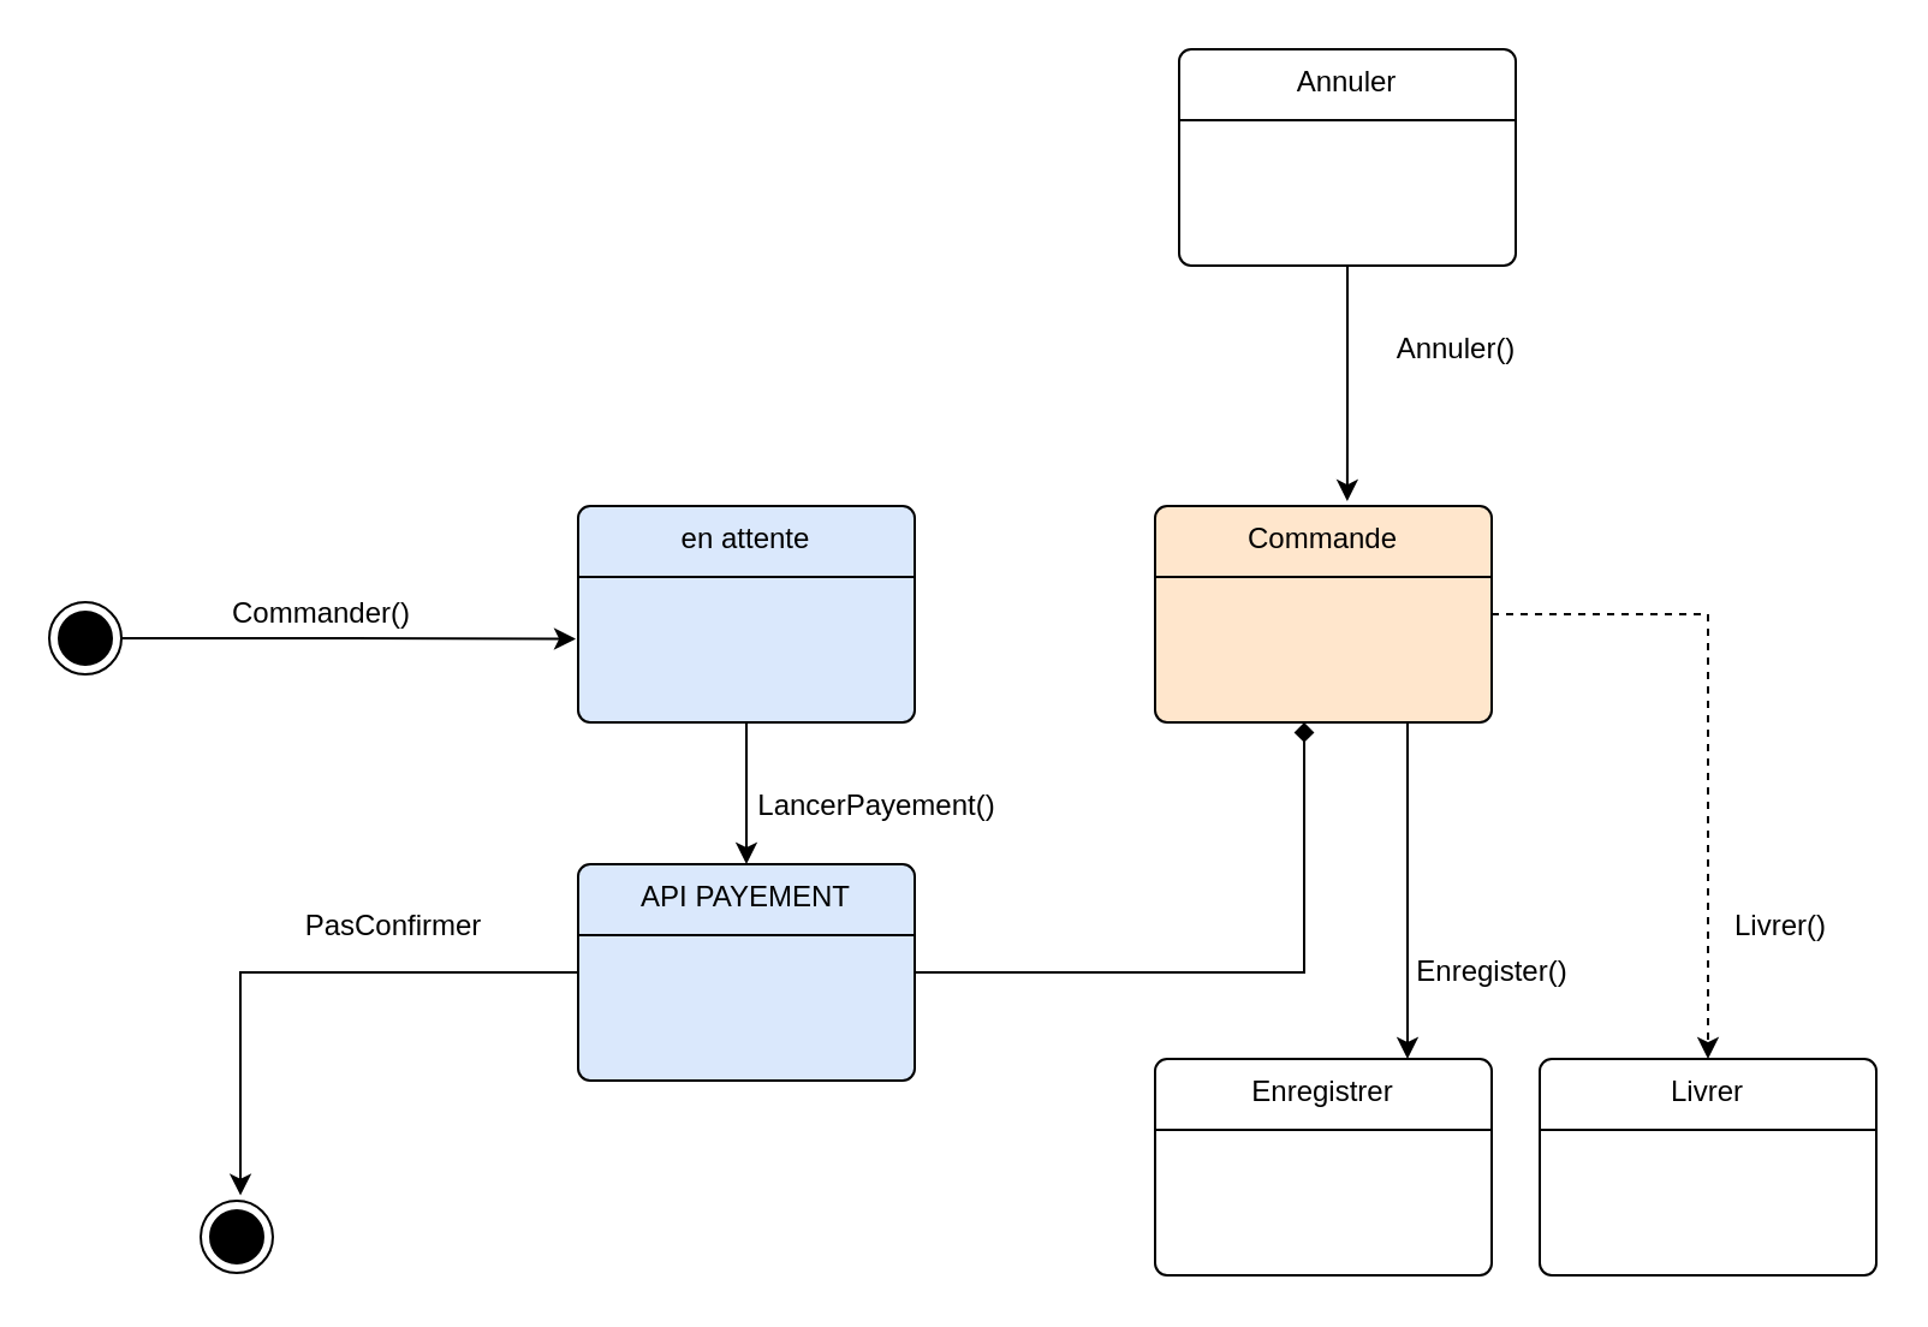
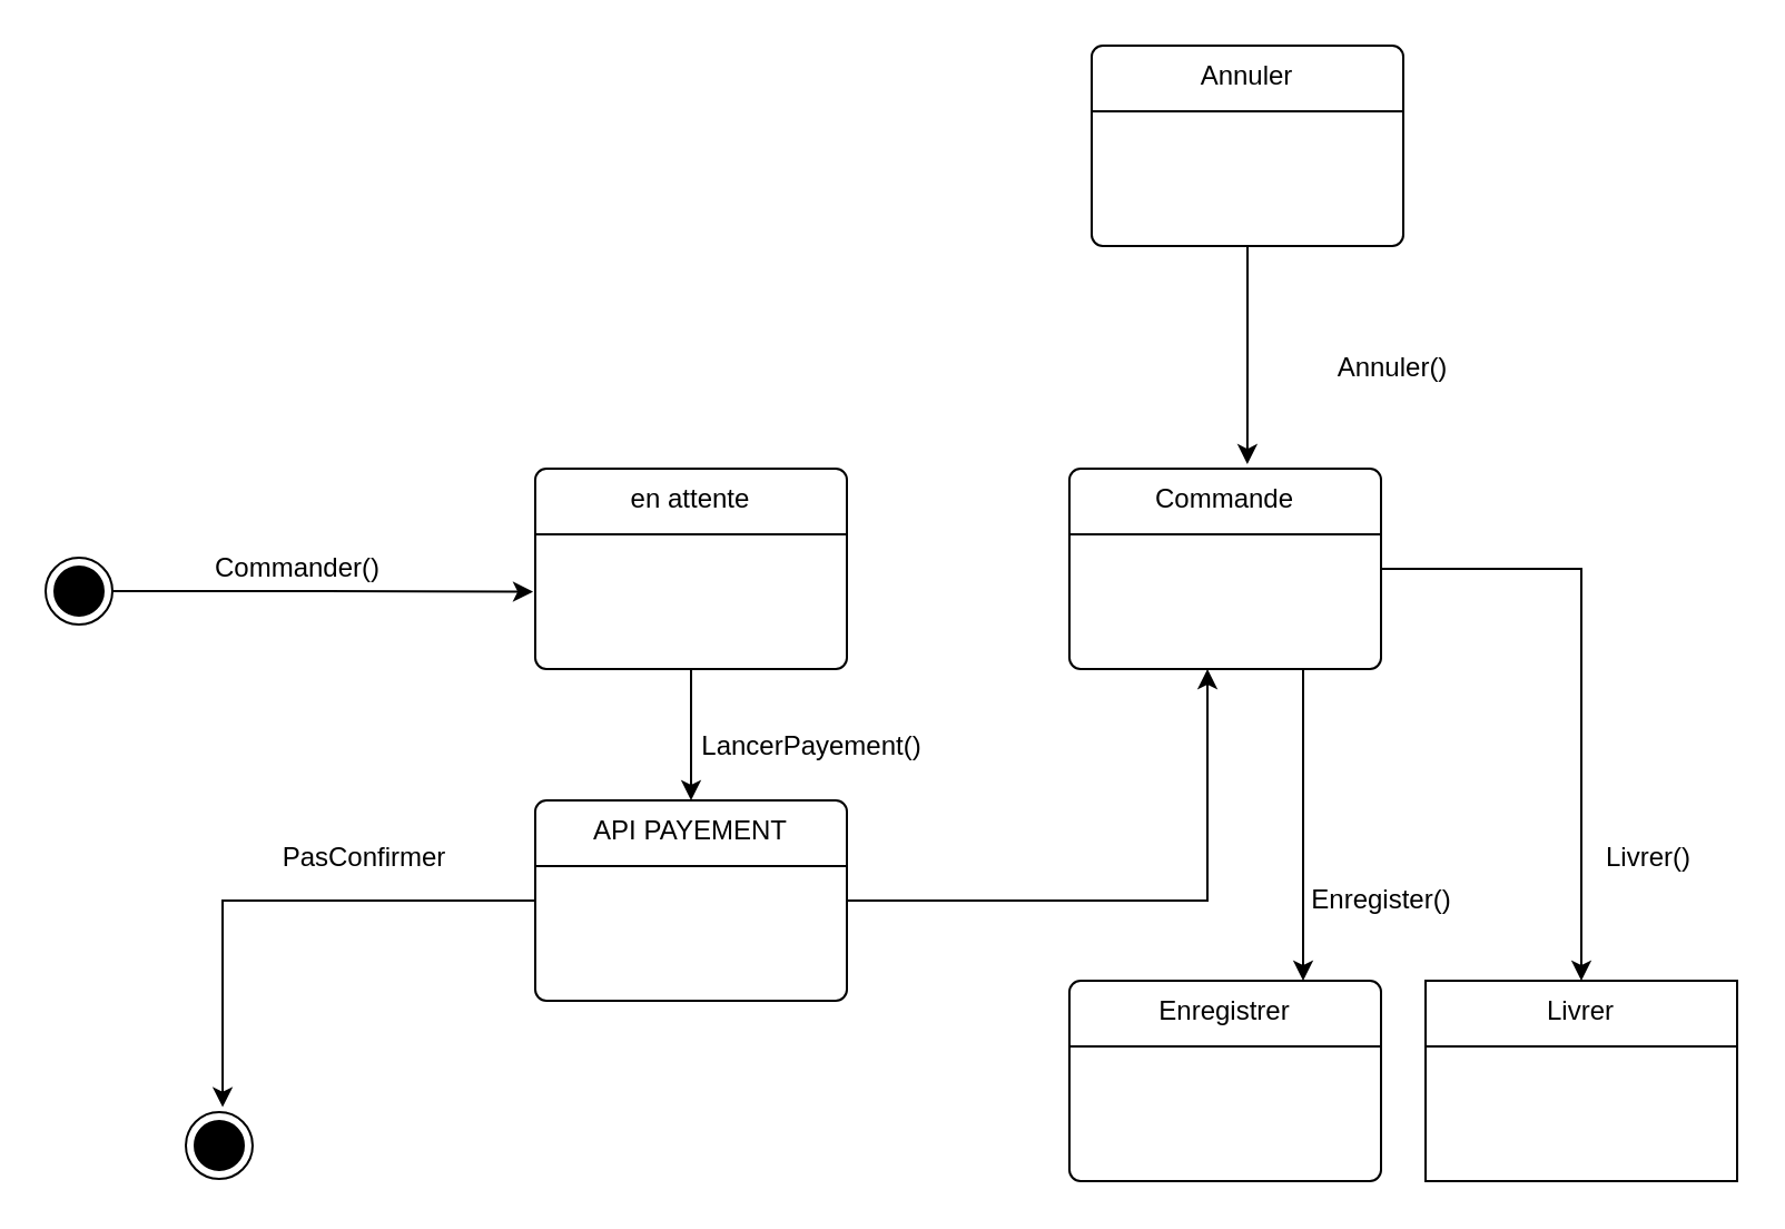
- <mxCell id="34" value="Annuler()" style="text;html=1;align=center;verticalAlign=middle;resizable=0;points=[];autosize=1;strokeColor=none;fillColor=none;" vertex="1" parent="1"><mxGeometry x="570" y="130" width="70" height="30" as="geometry" /></mxCell>
+ <mxCell id="34" value="Annuler()" style="text;html=1;align=center;verticalAlign=middle;resizable=0;points=[];autosize=1;strokeColor=none;fillColor=none;" vertex="1" parent="1"><mxGeometry x="590" y="150" width="70" height="30" as="geometry" /></mxCell>
- <mxCell id="5" value="en attente" style="html=1;align=center;verticalAlign=top;rounded=1;absoluteArcSize=1;arcSize=10;dashed=0;whiteSpace=wrap;fillColor=#dae8fc;" vertex="1" parent="4"><mxGeometry width="140" height="90" as="geometry" /></mxCell>
+ <mxCell id="5" value="en attente" style="html=1;align=center;verticalAlign=top;rounded=1;absoluteArcSize=1;arcSize=10;dashed=0;whiteSpace=wrap;" vertex="1" parent="4"><mxGeometry width="140" height="90" as="geometry" /></mxCell>
- <mxCell id="8" value="Commande" style="html=1;align=center;verticalAlign=top;rounded=1;absoluteArcSize=1;arcSize=10;dashed=0;whiteSpace=wrap;fillColor=#ffe6cc;" vertex="1" parent="7"><mxGeometry width="140" height="90" as="geometry" /></mxCell>
+ <mxCell id="8" value="Commande" style="html=1;align=center;verticalAlign=top;rounded=1;absoluteArcSize=1;arcSize=10;dashed=0;whiteSpace=wrap;" vertex="1" parent="7"><mxGeometry width="140" height="90" as="geometry" /></mxCell>
- <mxCell id="24" style="edgeStyle=orthogonalEdgeStyle;rounded=0;orthogonalLoop=1;jettySize=auto;html=1;exitX=1;exitY=0.5;exitDx=0;exitDy=0;entryX=0.5;entryY=0;entryDx=0;entryDy=0;dashed=1;" edge="1" parent="1" source="8" target="22"><mxGeometry relative="1" as="geometry" /></mxCell>
+ <mxCell id="24" style="edgeStyle=orthogonalEdgeStyle;rounded=0;orthogonalLoop=1;jettySize=auto;html=1;exitX=1;exitY=0.5;exitDx=0;exitDy=0;entryX=0.5;entryY=0;entryDx=0;entryDy=0;" edge="1" parent="1" source="8" target="22"><mxGeometry relative="1" as="geometry" /></mxCell>
- <mxCell id="16" style="edgeStyle=orthogonalEdgeStyle;rounded=0;orthogonalLoop=1;jettySize=auto;html=1;exitX=1;exitY=0.5;exitDx=0;exitDy=0;entryX=0.443;entryY=1;entryDx=0;entryDy=0;entryPerimeter=0;endArrow=diamond;" edge="1" parent="1" source="11" target="8"><mxGeometry relative="1" as="geometry"><mxPoint x="620" y="330" as="targetPoint" /></mxGeometry></mxCell>
+ <mxCell id="16" style="edgeStyle=orthogonalEdgeStyle;rounded=0;orthogonalLoop=1;jettySize=auto;html=1;exitX=1;exitY=0.5;exitDx=0;exitDy=0;entryX=0.443;entryY=1;entryDx=0;entryDy=0;entryPerimeter=0;" edge="1" parent="1" source="11" target="8"><mxGeometry relative="1" as="geometry"><mxPoint x="620" y="330" as="targetPoint" /></mxGeometry></mxCell>
- <mxCell id="11" value="API PAYEMENT" style="html=1;align=center;verticalAlign=top;rounded=1;absoluteArcSize=1;arcSize=10;dashed=0;whiteSpace=wrap;fillColor=#dae8fc;" vertex="1" parent="10"><mxGeometry width="140" height="90" as="geometry" /></mxCell>
+ <mxCell id="11" value="API PAYEMENT" style="html=1;align=center;verticalAlign=top;rounded=1;absoluteArcSize=1;arcSize=10;dashed=0;whiteSpace=wrap;" vertex="1" parent="10"><mxGeometry width="140" height="90" as="geometry" /></mxCell>
- <mxCell id="22" value="Livrer" style="html=1;align=center;verticalAlign=top;rounded=1;absoluteArcSize=1;arcSize=10;dashed=0;whiteSpace=wrap;" vertex="1" parent="21"><mxGeometry width="140" height="90" as="geometry" /></mxCell>
+ <mxCell id="22" value="Livrer" style="html=1;align=center;verticalAlign=top;absoluteArcSize=1;arcSize=10;dashed=0;whiteSpace=wrap;rounded=0;" vertex="1" parent="21"><mxGeometry width="140" height="90" as="geometry" /></mxCell>
